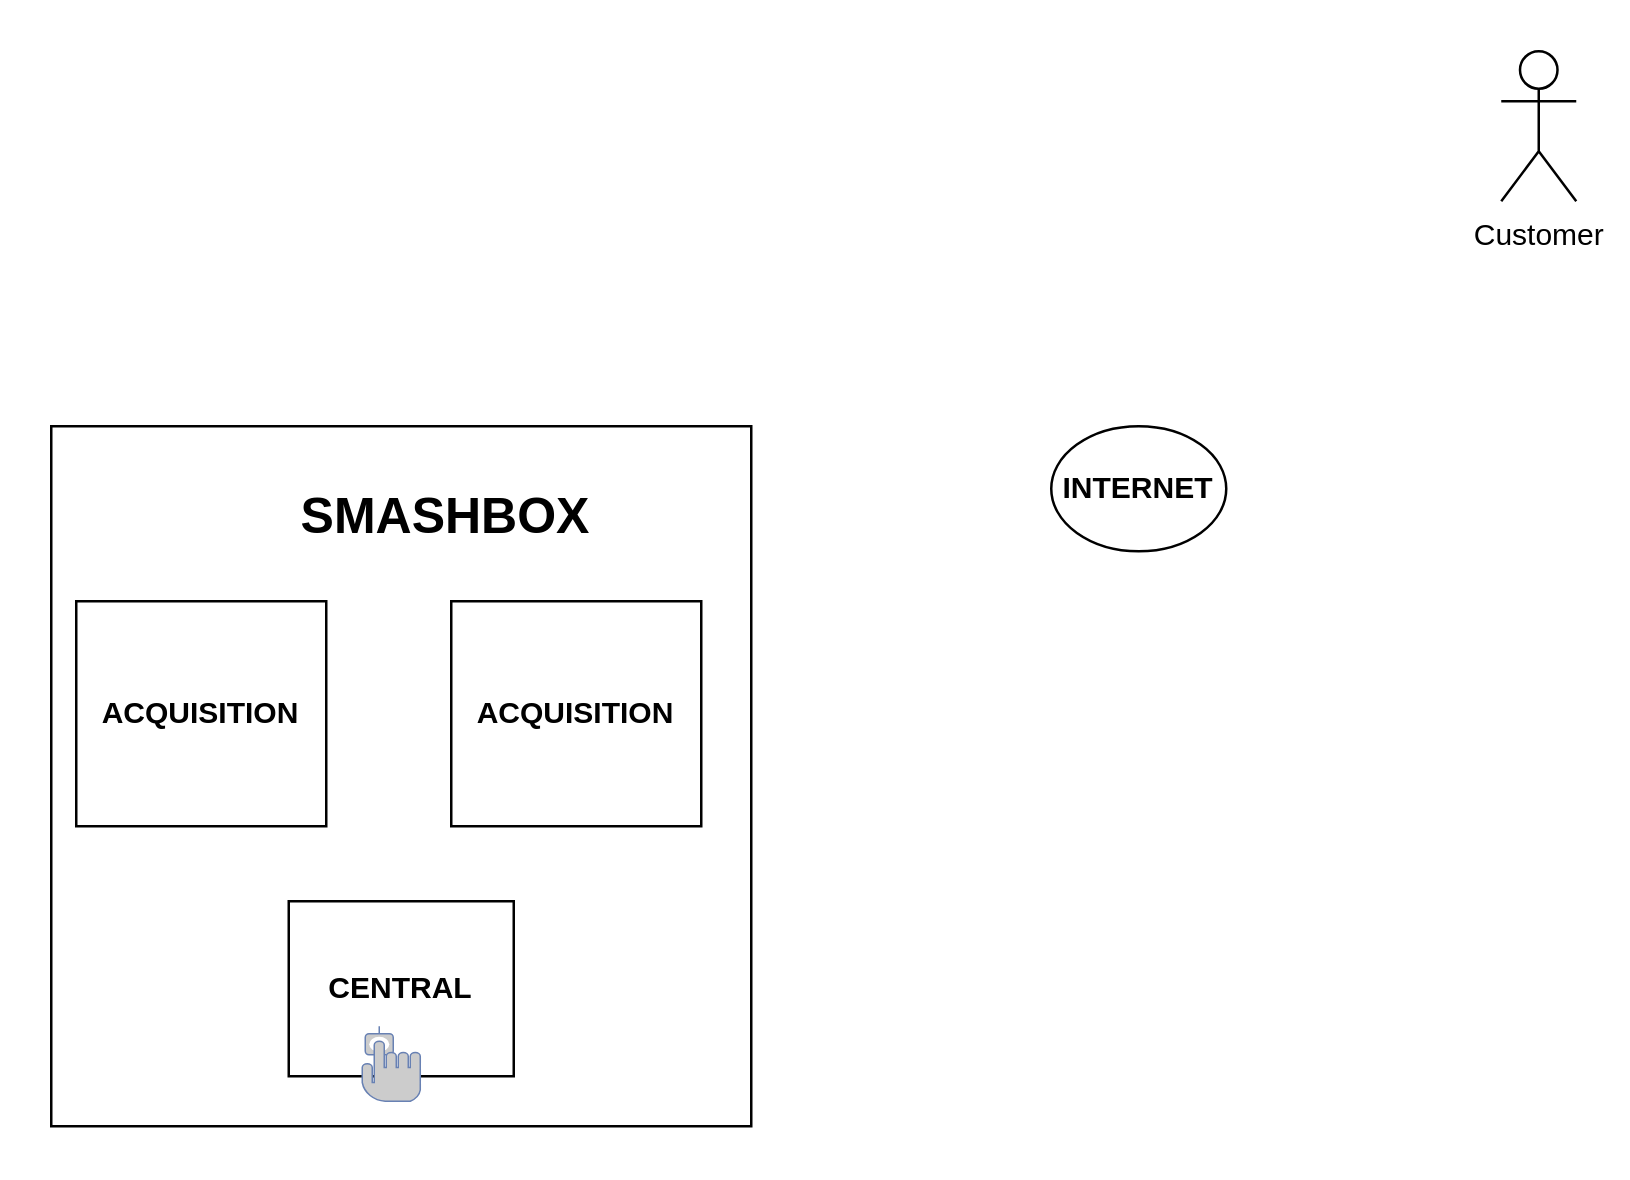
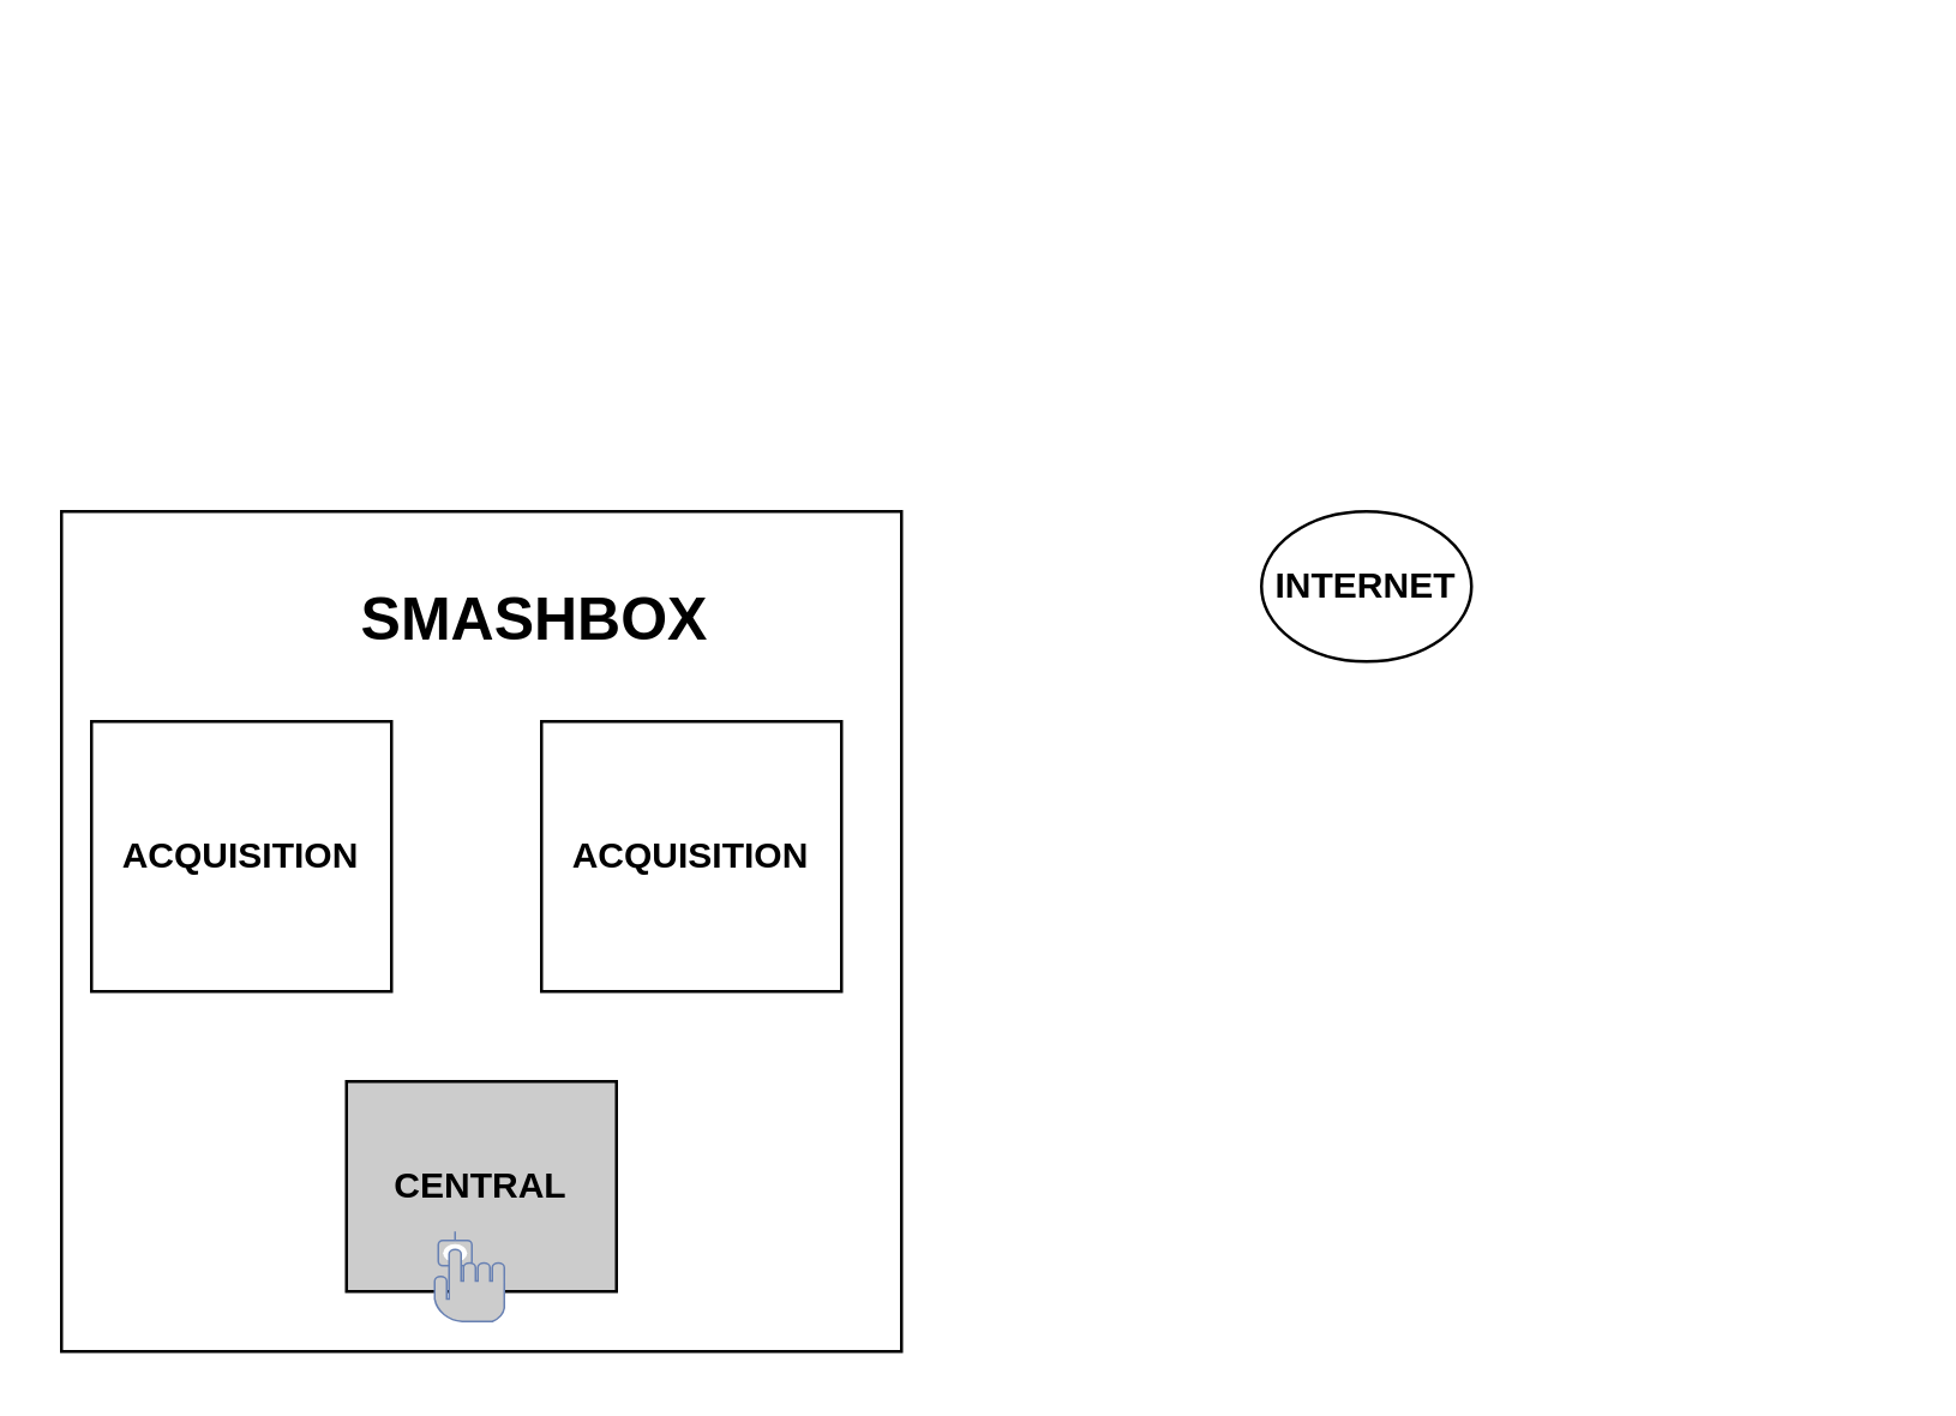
- <mxCell id="9" value="Customer" style="shape=umlActor;verticalLabelPosition=bottom;verticalAlign=top;html=1;outlineConnect=0;" vertex="1" parent="1"><mxGeometry x="600" y="20" width="30" height="60" as="geometry" /></mxCell>
- <mxCell id="3" value="&lt;b&gt;CENTRAL&lt;/b&gt;" style="rounded=0;whiteSpace=wrap;html=1;" vertex="1" parent="1"><mxGeometry x="115" y="360" width="90" height="70" as="geometry" /></mxCell>
+ <mxCell id="3" value="&lt;b&gt;CENTRAL&lt;/b&gt;" style="rounded=0;whiteSpace=wrap;html=1;fillColor=#cccccc;" vertex="1" parent="1"><mxGeometry x="115" y="360" width="90" height="70" as="geometry" /></mxCell>
